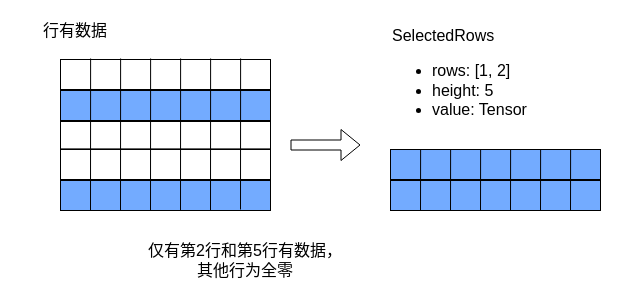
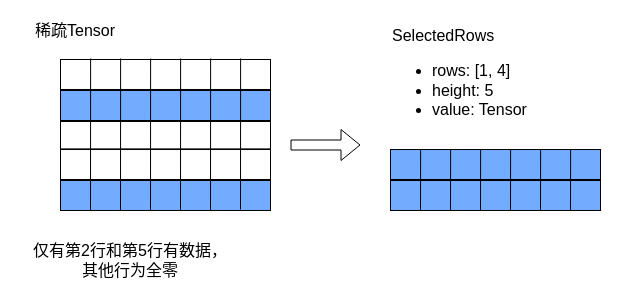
- <mxCell id="7" value="行有数据" style="text;html=1;strokeColor=none;fillColor=none;align=center;verticalAlign=middle;whiteSpace=wrap;rounded=0;fontSize=16;" vertex="1" parent="1"><mxGeometry x="20" y="20" width="110" height="20" as="geometry" /></mxCell>
+ <mxCell id="7" value="稀疏Tensor" style="text;html=1;strokeColor=none;fillColor=none;align=center;verticalAlign=middle;whiteSpace=wrap;rounded=0;fontSize=16;" vertex="1" parent="1"><mxGeometry x="20" y="20" width="110" height="20" as="geometry" /></mxCell>
- <mxCell id="15" value="SelectedRows&lt;br&gt;&lt;ul&gt;&lt;li&gt;&lt;span&gt;rows: [1, 2]&lt;/span&gt;&lt;/li&gt;&lt;li&gt;&lt;span&gt;height: 5&lt;/span&gt;&lt;/li&gt;&lt;li&gt;&lt;span&gt;value: Tensor&lt;/span&gt;&lt;/li&gt;&lt;/ul&gt;" style="text;html=1;strokeColor=none;fillColor=none;align=left;verticalAlign=middle;whiteSpace=wrap;rounded=0;fontSize=16;" vertex="1" parent="1"><mxGeometry x="390" y="40" width="160" height="80" as="geometry" /></mxCell>
+ <mxCell id="15" value="SelectedRows&lt;br&gt;&lt;ul&gt;&lt;li&gt;&lt;span&gt;rows: [1, 4]&lt;/span&gt;&lt;/li&gt;&lt;li&gt;&lt;span&gt;height: 5&lt;/span&gt;&lt;/li&gt;&lt;li&gt;&lt;span&gt;value: Tensor&lt;/span&gt;&lt;/li&gt;&lt;/ul&gt;" style="text;html=1;strokeColor=none;fillColor=none;align=left;verticalAlign=middle;whiteSpace=wrap;rounded=0;fontSize=16;" vertex="1" parent="1"><mxGeometry x="390" y="40" width="160" height="80" as="geometry" /></mxCell>
- <mxCell id="14" value="仅有第2行和第5行有数据，其他行为全零" style="text;html=1;strokeColor=none;fillColor=none;align=center;verticalAlign=middle;whiteSpace=wrap;rounded=0;fontSize=16;" vertex="1" parent="1"><mxGeometry x="145" y="250" width="200" height="20" as="geometry" /></mxCell>
+ <mxCell id="14" value="仅有第2行和第5行有数据，其他行为全零" style="text;html=1;strokeColor=none;fillColor=none;align=center;verticalAlign=middle;whiteSpace=wrap;rounded=0;fontSize=16;" vertex="1" parent="1"><mxGeometry x="30" y="250" width="200" height="20" as="geometry" /></mxCell>
